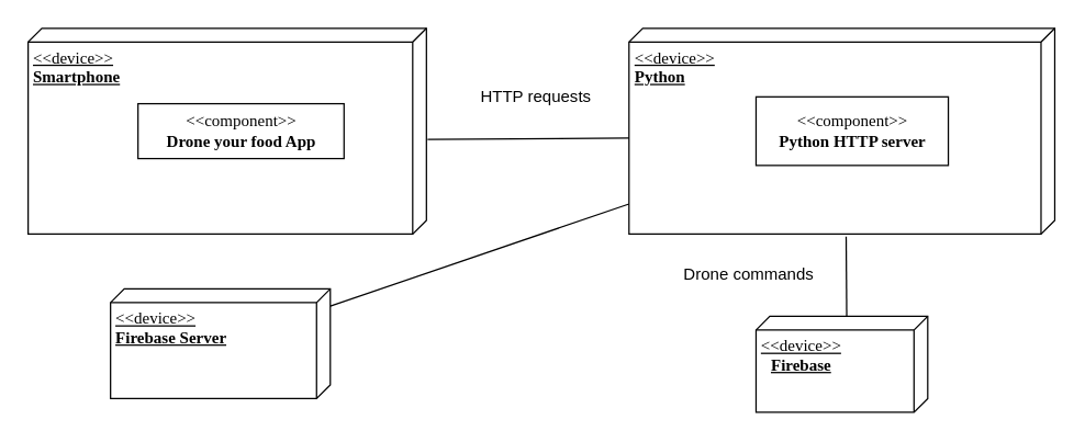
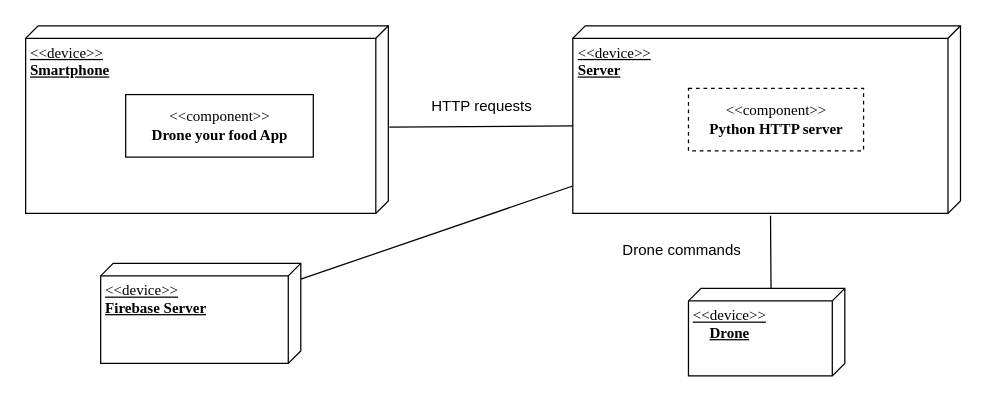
- <mxCell id="3" value="&lt;div&gt;&amp;lt;&amp;lt;device&amp;gt;&amp;gt;&lt;/div&gt;&lt;div&gt;&lt;b&gt;Python&lt;/b&gt;&lt;br&gt;&lt;/div&gt;" style="verticalAlign=top;align=left;spacingTop=8;spacingLeft=2;spacingRight=12;shape=cube;size=10;direction=south;fontStyle=4;html=1;rounded=0;shadow=0;comic=0;labelBackgroundColor=none;strokeWidth=1;fontFamily=Verdana;fontSize=12" parent="1" vertex="1"><mxGeometry x="457.5" y="20" width="310" height="150" as="geometry" /></mxCell>
+ <mxCell id="3" value="&lt;div&gt;&amp;lt;&amp;lt;device&amp;gt;&amp;gt;&lt;/div&gt;&lt;div&gt;&lt;b&gt;Server&lt;/b&gt;&lt;br&gt;&lt;/div&gt;" style="verticalAlign=top;align=left;spacingTop=8;spacingLeft=2;spacingRight=12;shape=cube;size=10;direction=south;fontStyle=4;html=1;rounded=0;shadow=0;comic=0;labelBackgroundColor=none;strokeWidth=1;fontFamily=Verdana;fontSize=12" parent="1" vertex="1"><mxGeometry x="457.5" y="20" width="310" height="150" as="geometry" /></mxCell>
- <mxCell id="8" value="HTTP requests" style="text;html=1;strokeColor=none;fillColor=none;align=center;verticalAlign=middle;whiteSpace=wrap;rounded=0;" vertex="1" parent="1"><mxGeometry x="335" y="60" width="110" height="20" as="geometry" /></mxCell>
+ <mxCell id="8" value="HTTP requests" style="text;html=1;strokeColor=none;fillColor=none;align=center;verticalAlign=middle;whiteSpace=wrap;rounded=0;" vertex="1" parent="1"><mxGeometry x="330" y="75" width="110" height="20" as="geometry" /></mxCell>
- <mxCell id="5" value="&lt;div&gt;&amp;lt;&amp;lt;component&amp;gt;&amp;gt;&lt;/div&gt;&lt;div&gt;&lt;b&gt;Drone your food App&lt;/b&gt;&lt;br&gt;&lt;/div&gt;" style="html=1;rounded=0;shadow=0;comic=0;labelBackgroundColor=none;strokeWidth=1;fontFamily=Verdana;fontSize=12;align=center;" parent="1" vertex="1"><mxGeometry x="100" y="75" width="150" height="40" as="geometry" /></mxCell>
+ <mxCell id="5" value="&lt;div&gt;&amp;lt;&amp;lt;component&amp;gt;&amp;gt;&lt;/div&gt;&lt;div&gt;&lt;b&gt;Drone your food App&lt;/b&gt;&lt;br&gt;&lt;/div&gt;" style="html=1;rounded=0;shadow=0;comic=0;labelBackgroundColor=none;strokeWidth=1;fontFamily=Verdana;fontSize=12;align=center;" parent="1" vertex="1"><mxGeometry x="100" y="75" width="150" height="50" as="geometry" /></mxCell>
- <mxCell id="6" value="&lt;div&gt;&amp;lt;&amp;lt;component&amp;gt;&amp;gt;&lt;/div&gt;&lt;div&gt;&lt;b&gt;Python HTTP server&lt;/b&gt;&lt;br&gt;&lt;/div&gt;" style="html=1;rounded=0;shadow=0;comic=0;labelBackgroundColor=none;strokeWidth=1;fontFamily=Verdana;fontSize=12;align=center;" parent="1" vertex="1"><mxGeometry x="550" y="70" width="140" height="50" as="geometry" /></mxCell>
+ <mxCell id="6" value="&lt;div&gt;&amp;lt;&amp;lt;component&amp;gt;&amp;gt;&lt;/div&gt;&lt;div&gt;&lt;b&gt;Python HTTP server&lt;/b&gt;&lt;br&gt;&lt;/div&gt;" style="html=1;rounded=0;shadow=0;comic=0;labelBackgroundColor=none;strokeWidth=1;fontFamily=Verdana;fontSize=12;align=center;dashed=1;" parent="1" vertex="1"><mxGeometry x="550" y="70" width="140" height="50" as="geometry" /></mxCell>
- <mxCell id="4" value="&lt;div align=&quot;center&quot;&gt;&amp;lt;&amp;lt;device&amp;gt;&amp;gt;&lt;/div&gt;&lt;div align=&quot;center&quot;&gt;&lt;b&gt;Firebase&lt;/b&gt;&lt;br&gt;&lt;/div&gt;" style="verticalAlign=top;align=left;spacingTop=8;spacingLeft=2;spacingRight=12;shape=cube;size=10;direction=south;fontStyle=4;html=1;rounded=0;shadow=0;comic=0;labelBackgroundColor=none;strokeWidth=1;fontFamily=Verdana;fontSize=12" parent="1" vertex="1"><mxGeometry x="550" y="230" width="125" height="70" as="geometry" /></mxCell>
+ <mxCell id="4" value="&lt;div align=&quot;center&quot;&gt;&amp;lt;&amp;lt;device&amp;gt;&amp;gt;&lt;/div&gt;&lt;div align=&quot;center&quot;&gt;&lt;b&gt;Drone&lt;/b&gt;&lt;br&gt;&lt;/div&gt;" style="verticalAlign=top;align=left;spacingTop=8;spacingLeft=2;spacingRight=12;shape=cube;size=10;direction=south;fontStyle=4;html=1;rounded=0;shadow=0;comic=0;labelBackgroundColor=none;strokeWidth=1;fontFamily=Verdana;fontSize=12" parent="1" vertex="1"><mxGeometry x="550" y="230" width="125" height="70" as="geometry" /></mxCell>
